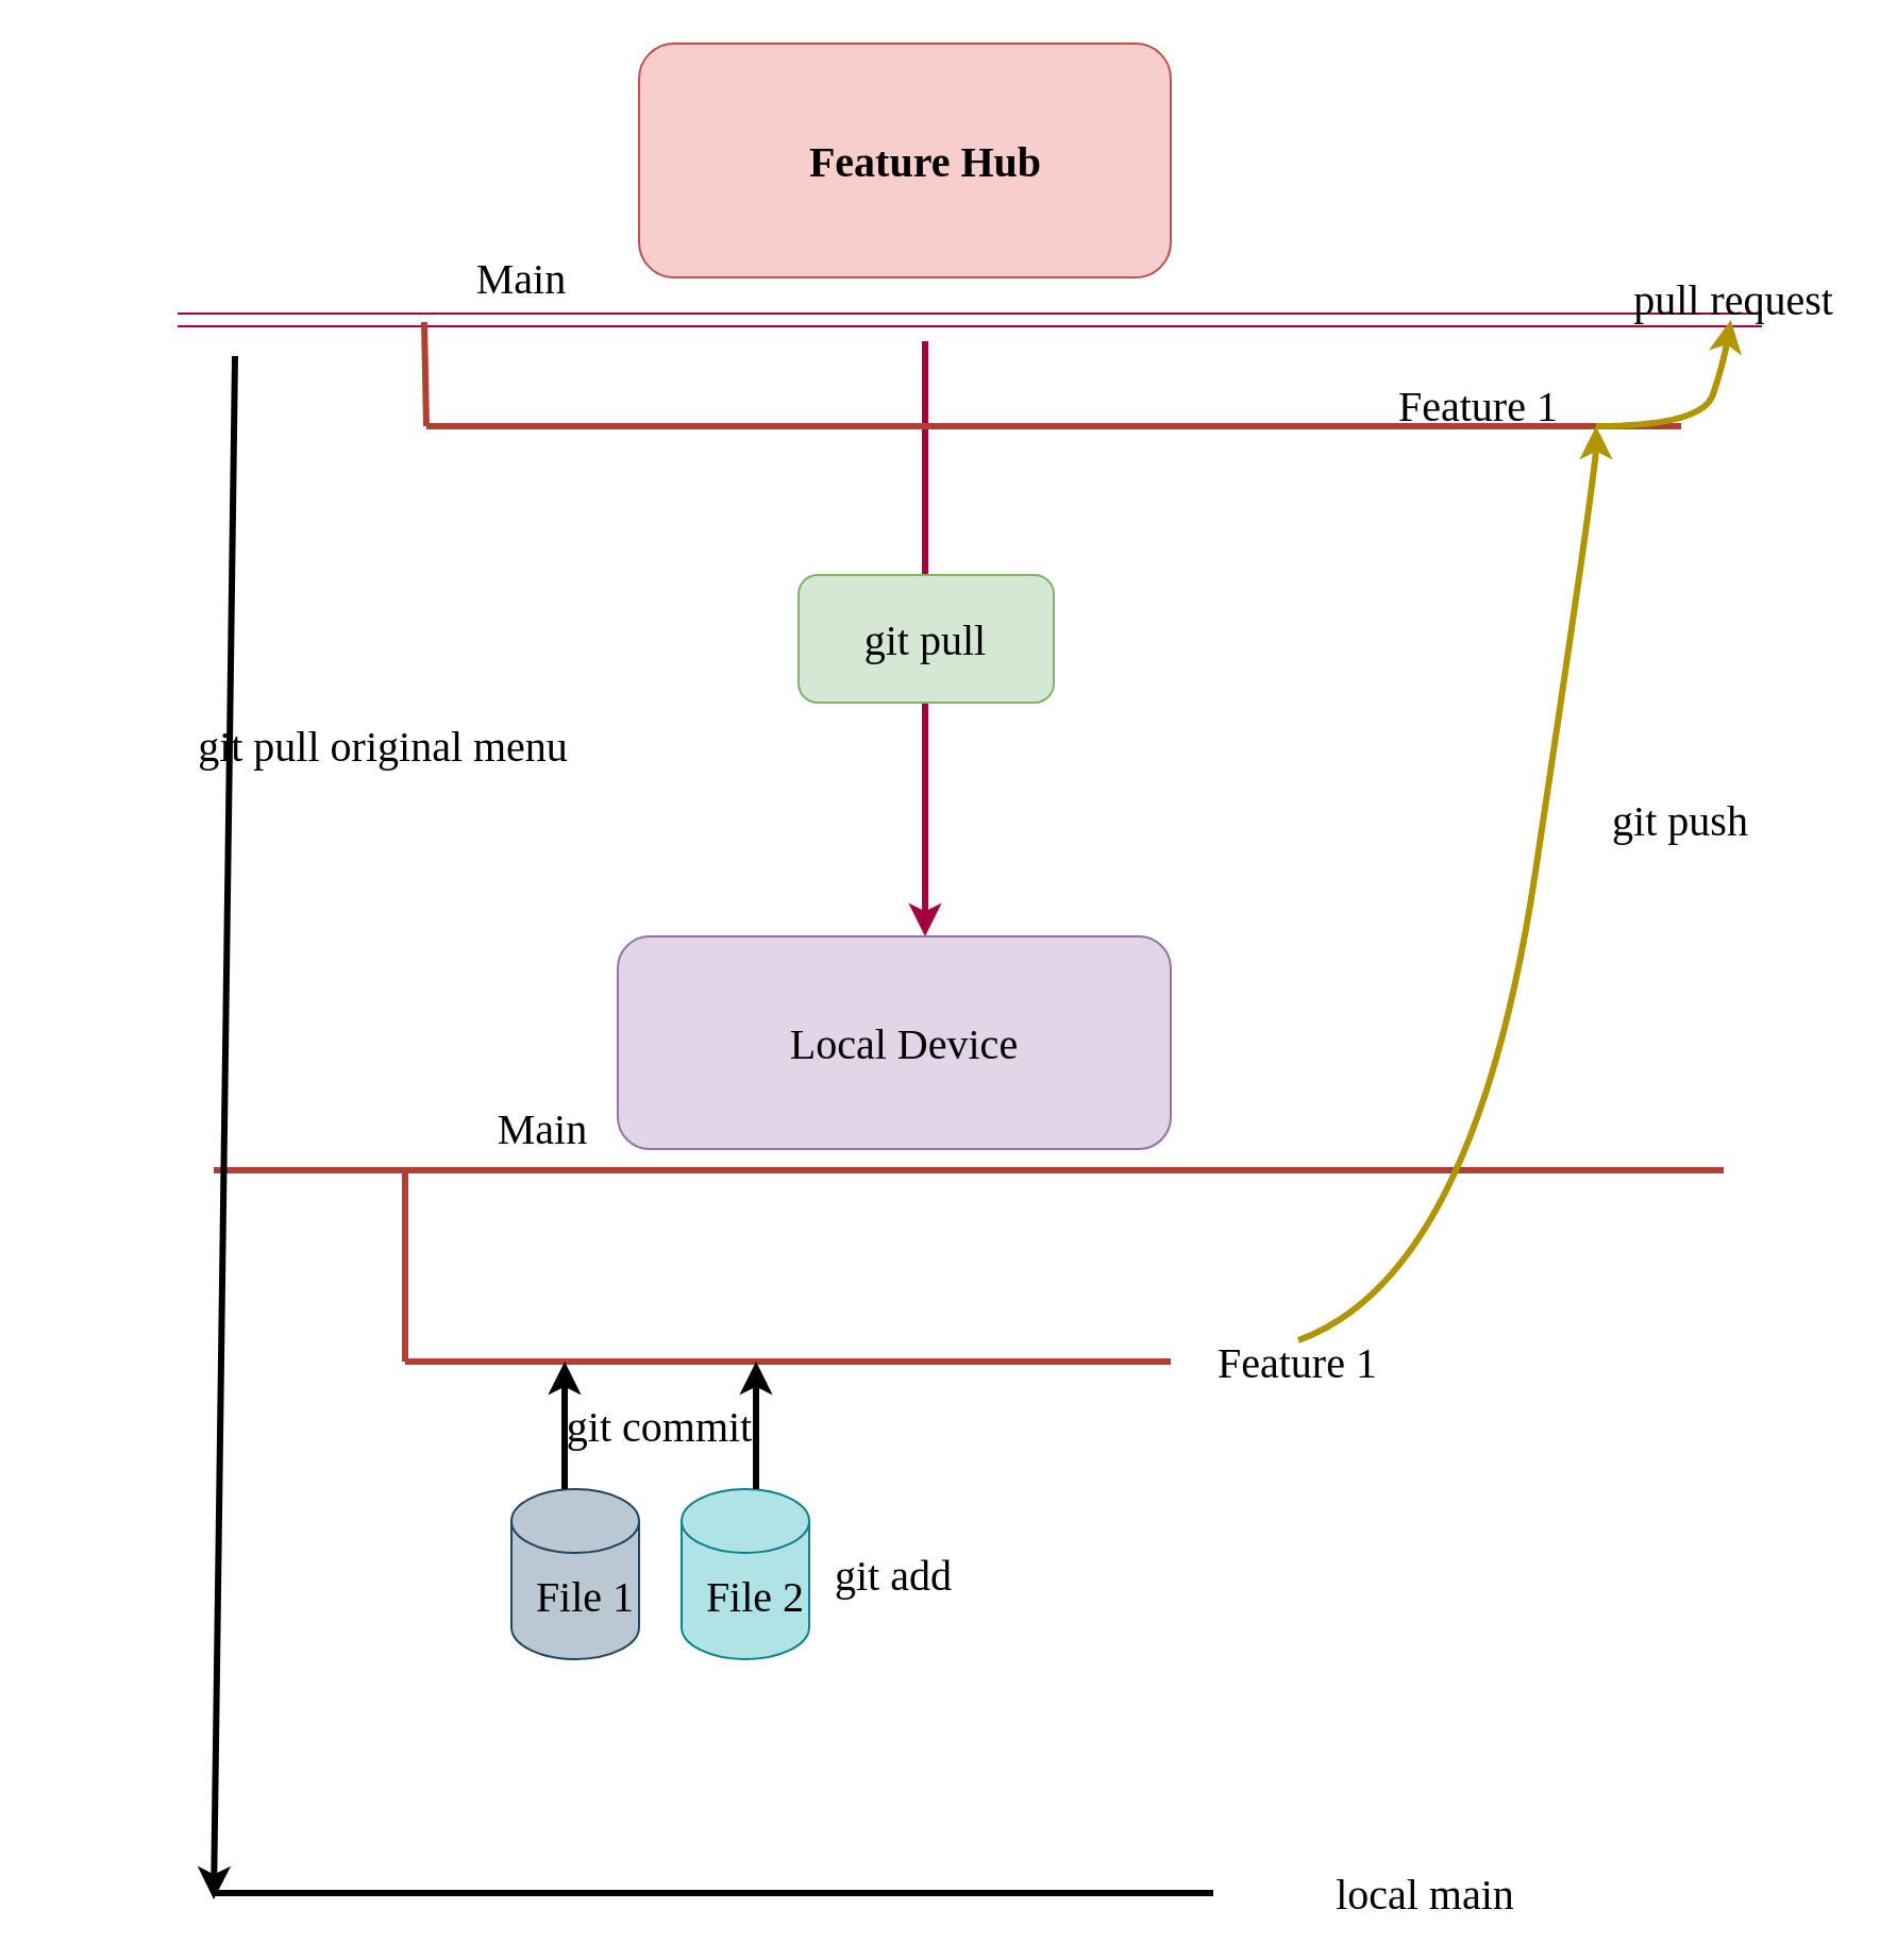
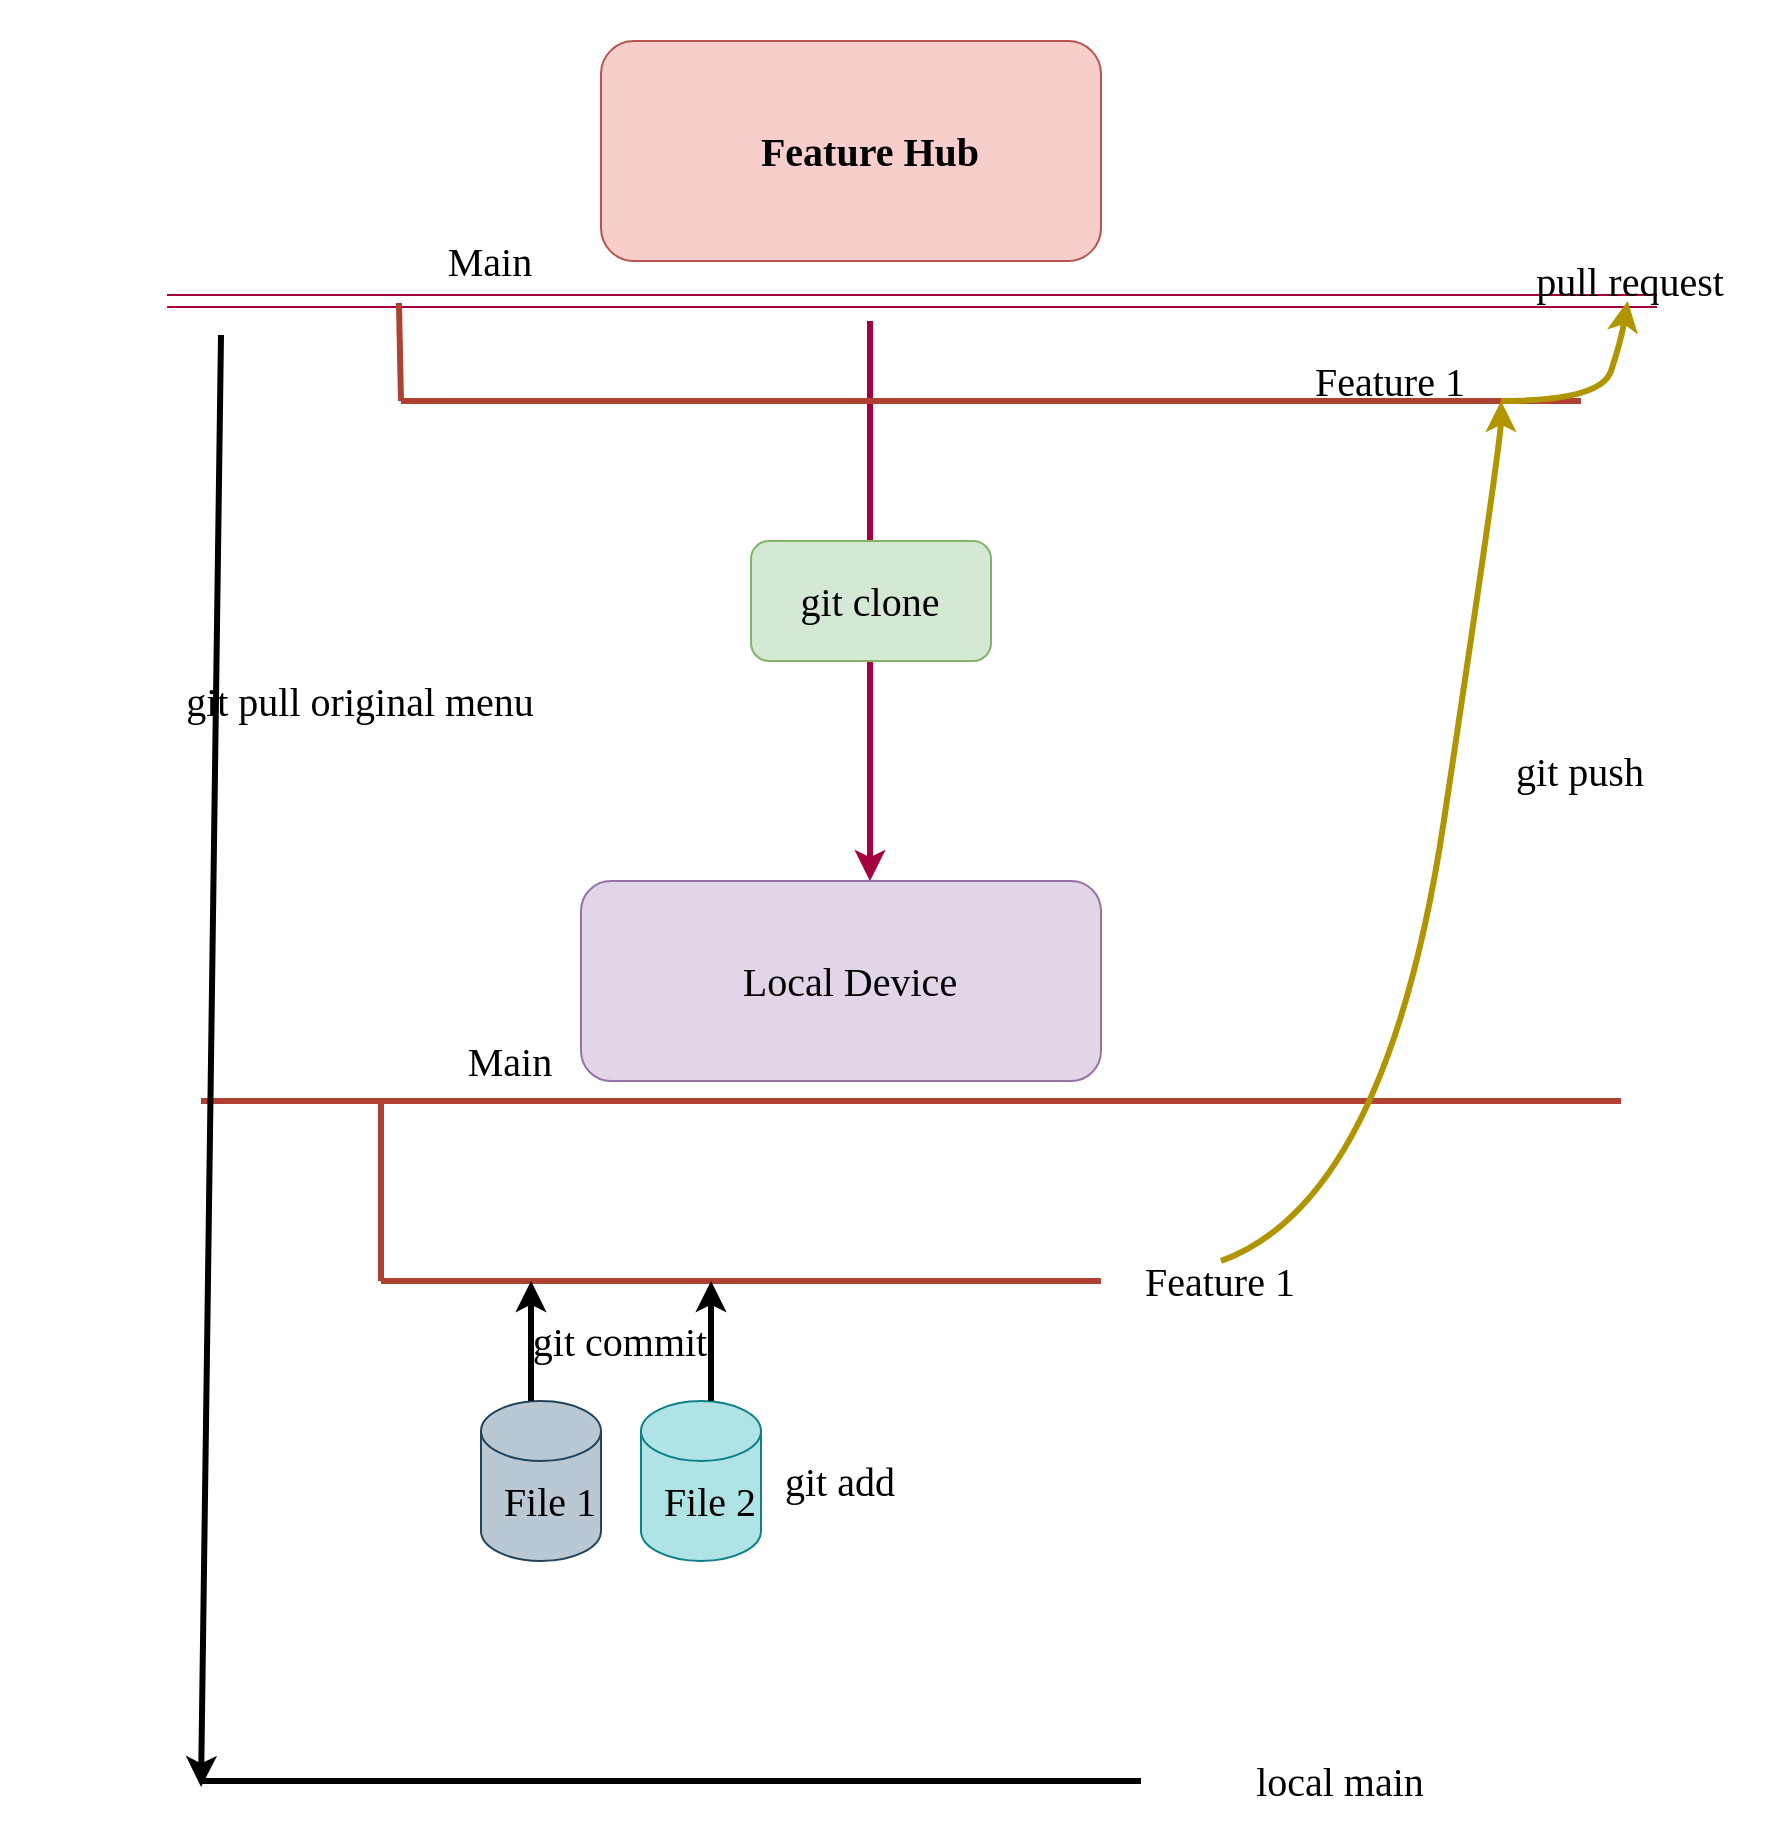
- <mxCell id="7" value="git pull" style="text;html=1;strokeColor=none;fillColor=none;align=center;verticalAlign=middle;whiteSpace=wrap;rounded=0;fontFamily=Times New Roman;fontSize=20;" vertex="1" parent="1"><mxGeometry x="390" y="290" width="90" height="20" as="geometry" /></mxCell>
+ <mxCell id="7" value="git clone" style="text;html=1;strokeColor=none;fillColor=none;align=center;verticalAlign=middle;whiteSpace=wrap;rounded=0;fontFamily=Times New Roman;fontSize=20;" vertex="1" parent="1"><mxGeometry x="390" y="290" width="90" height="20" as="geometry" /></mxCell>
